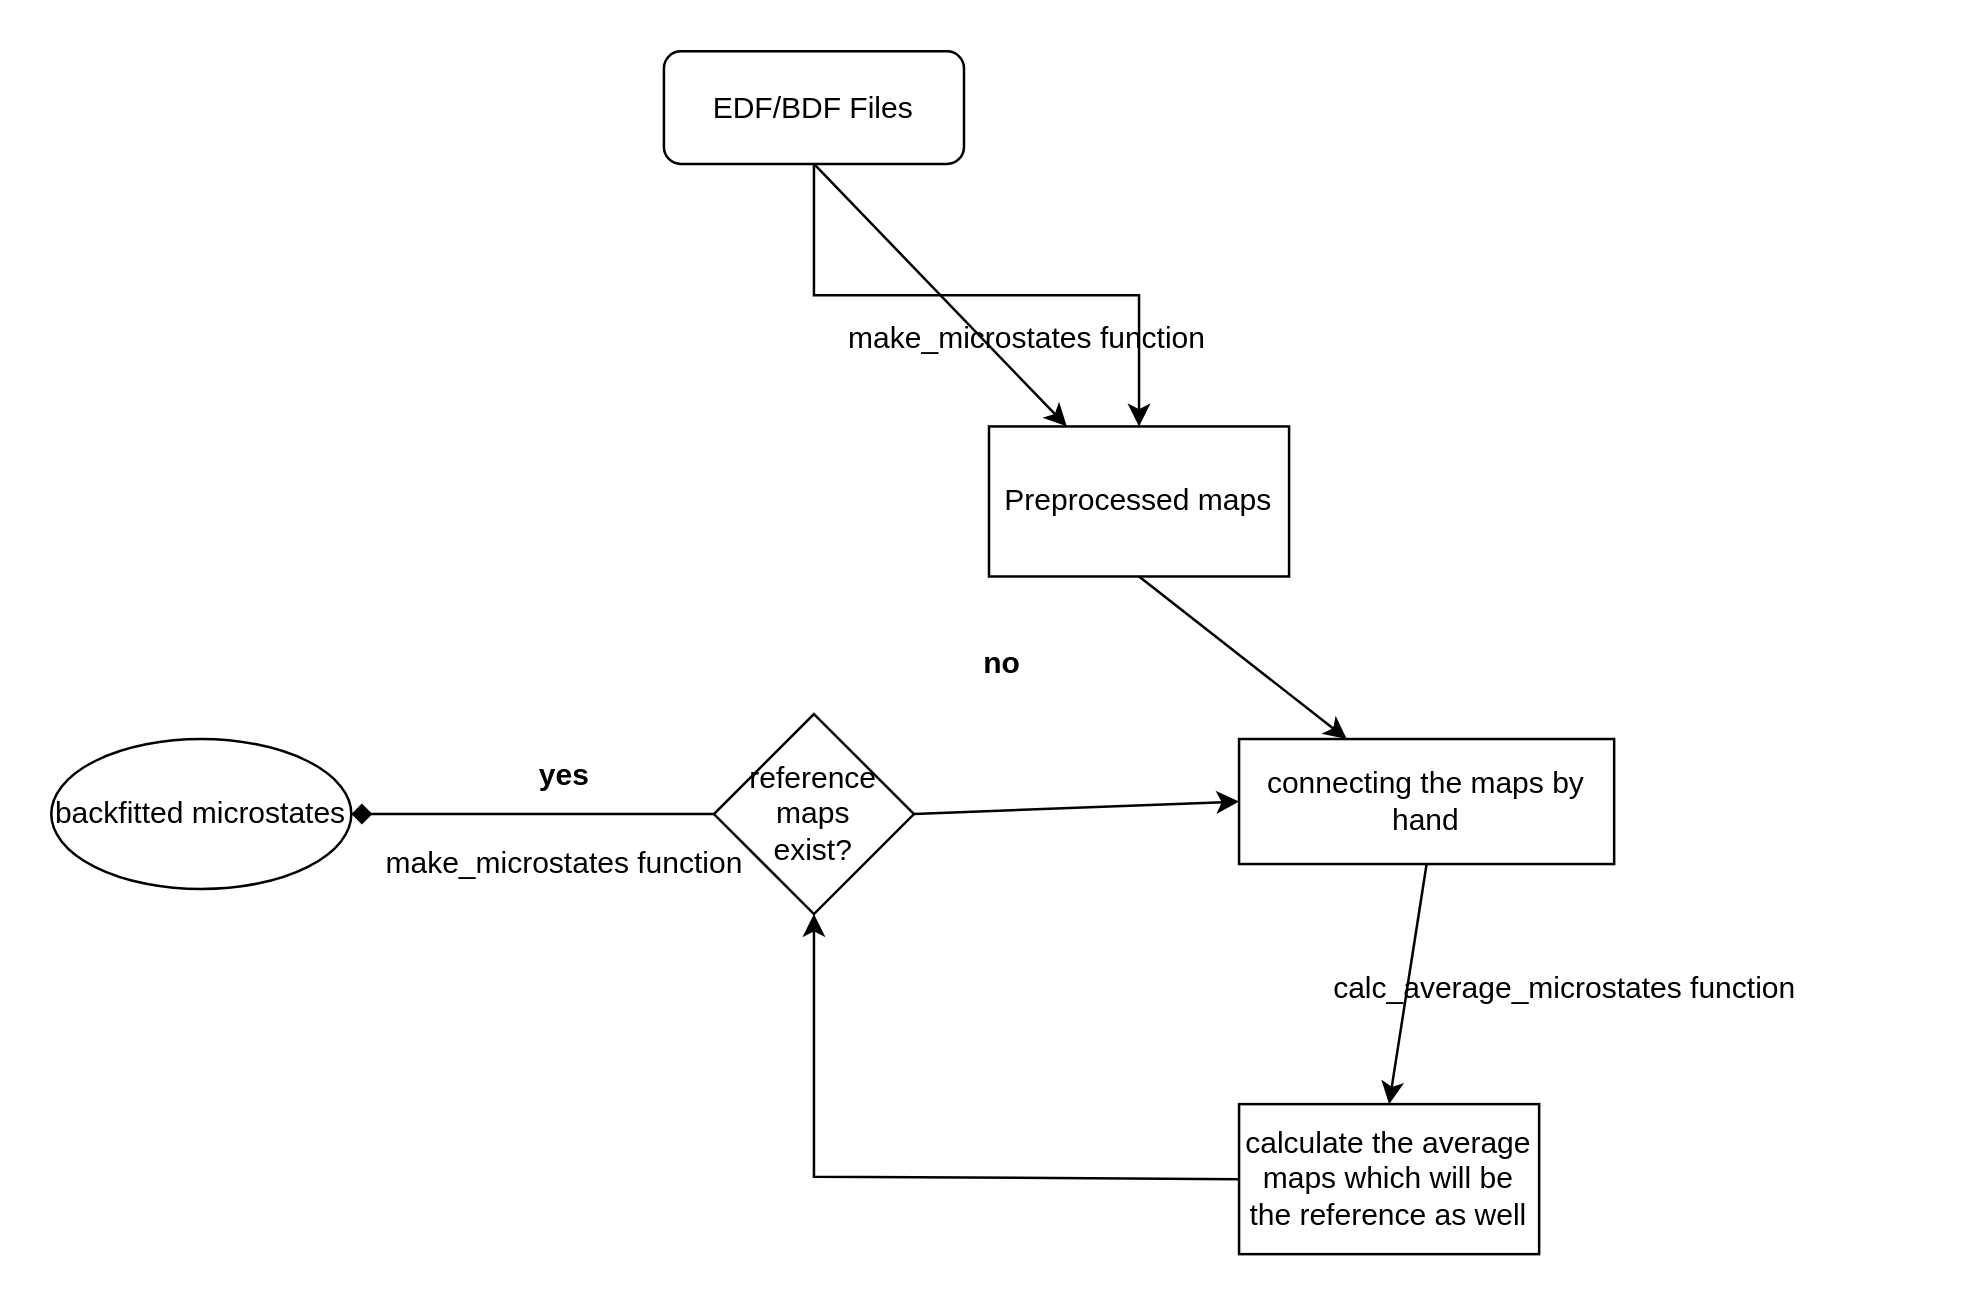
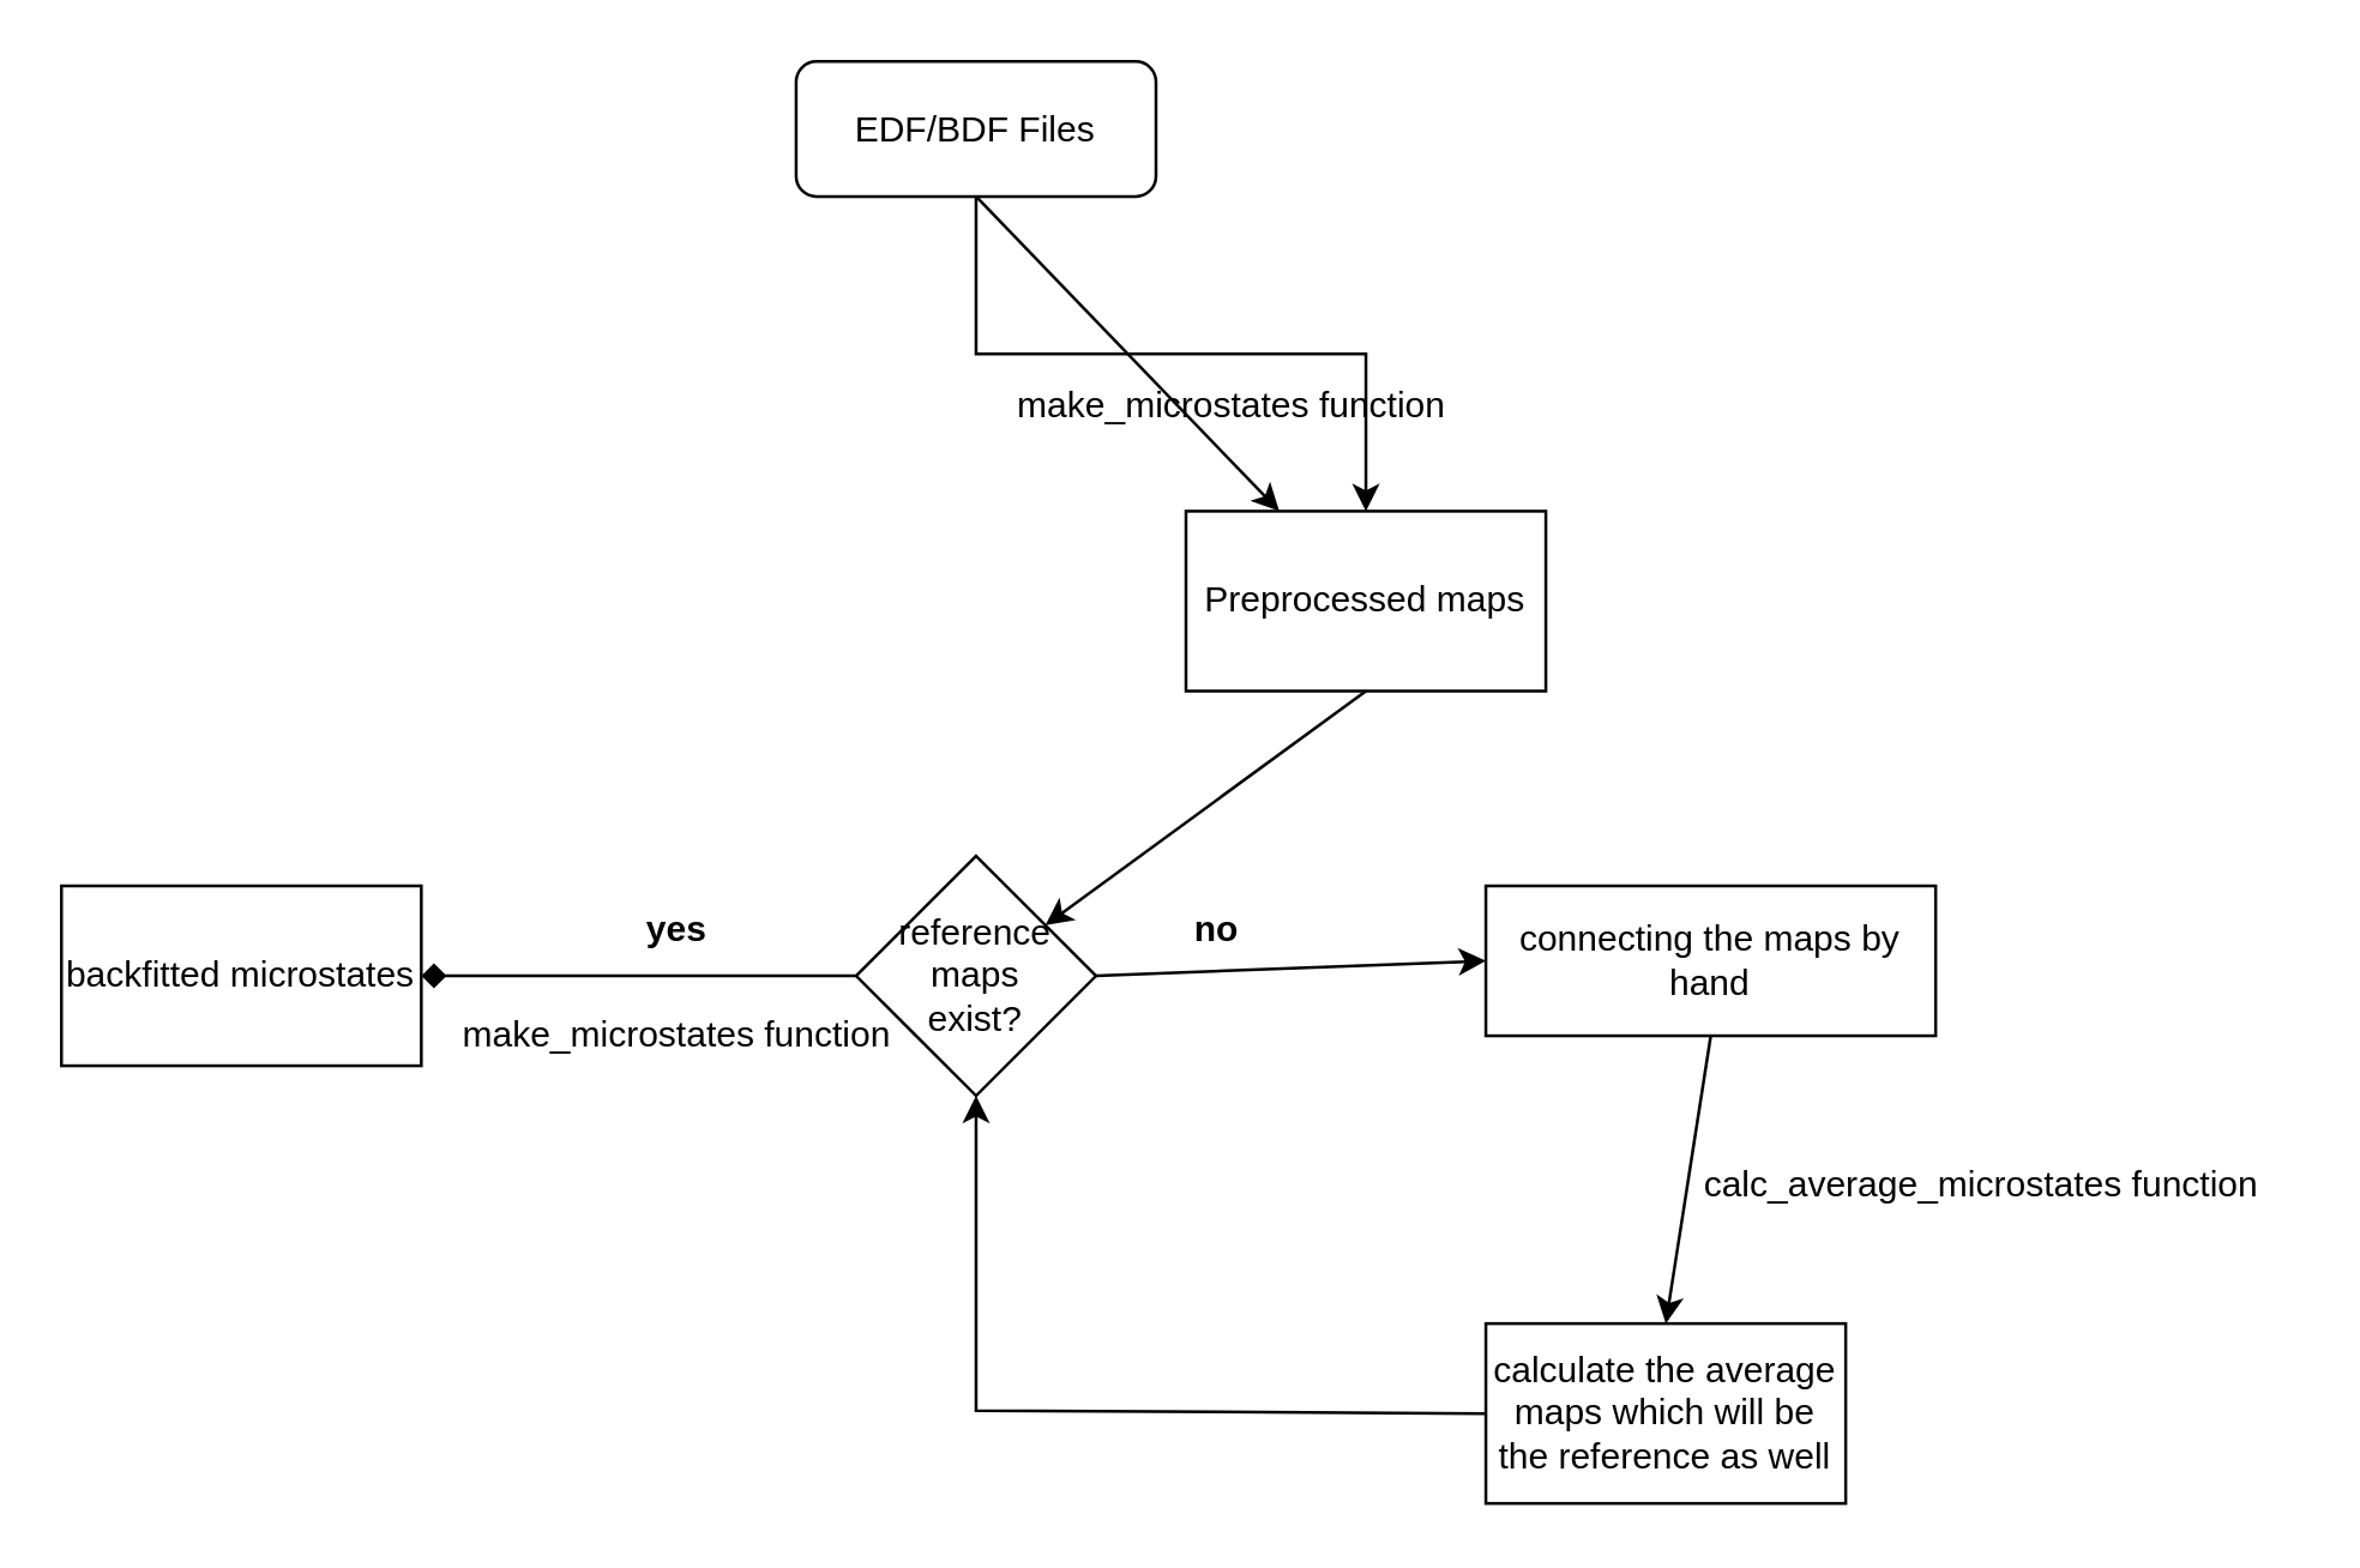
- <mxCell id="13" value="" style="endArrow=classic;html=1;rounded=0;exitX=0.5;exitY=1;exitDx=0;exitDy=0;" edge="1" parent="1" source="4" target="8"><mxGeometry width="50" height="50" relative="1" as="geometry"><mxPoint x="135" y="410" as="sourcePoint" /><mxPoint x="185" y="360" as="targetPoint" /></mxGeometry></mxCell>
+ <mxCell id="13" value="" style="endArrow=classic;html=1;rounded=0;exitX=0.5;exitY=1;exitDx=0;exitDy=0;" edge="1" parent="1" source="4" target="6"><mxGeometry width="50" height="50" relative="1" as="geometry"><mxPoint x="135" y="410" as="sourcePoint" /><mxPoint x="185" y="360" as="targetPoint" /></mxGeometry></mxCell>
- <mxCell id="7" value="no" style="text;html=1;align=center;verticalAlign=middle;resizable=0;points=[];autosize=1;strokeColor=none;fillColor=none;fontStyle=1" vertex="1" parent="1"><mxGeometry x="380" y="250" width="40" height="30" as="geometry" /></mxCell>
+ <mxCell id="7" value="no" style="text;html=1;align=center;verticalAlign=middle;resizable=0;points=[];autosize=1;strokeColor=none;fillColor=none;fontStyle=1" vertex="1" parent="1"><mxGeometry x="385" y="295" width="40" height="30" as="geometry" /></mxCell>
- <mxCell id="16" value="backfitted microstates" style="ellipse;whiteSpace=wrap;html=1;" vertex="1" parent="1"><mxGeometry x="20" y="295" width="120" height="60" as="geometry" /></mxCell>
+ <mxCell id="16" value="backfitted microstates" style="rounded=0;whiteSpace=wrap;html=1;" vertex="1" parent="1"><mxGeometry x="20" y="295" width="120" height="60" as="geometry" /></mxCell>
- <mxCell id="18" value="calc_average_microstates function" style="text;html=1;align=center;verticalAlign=middle;resizable=0;points=[];autosize=1;strokeColor=none;fillColor=none;" vertex="1" parent="1"><mxGeometry x="520" y="380" width="210" height="30" as="geometry" /></mxCell>
+ <mxCell id="18" value="calc_average_microstates function" style="text;html=1;align=center;verticalAlign=middle;resizable=0;points=[];autosize=1;strokeColor=none;fillColor=none;" vertex="1" parent="1"><mxGeometry x="555" y="380" width="210" height="30" as="geometry" /></mxCell>
